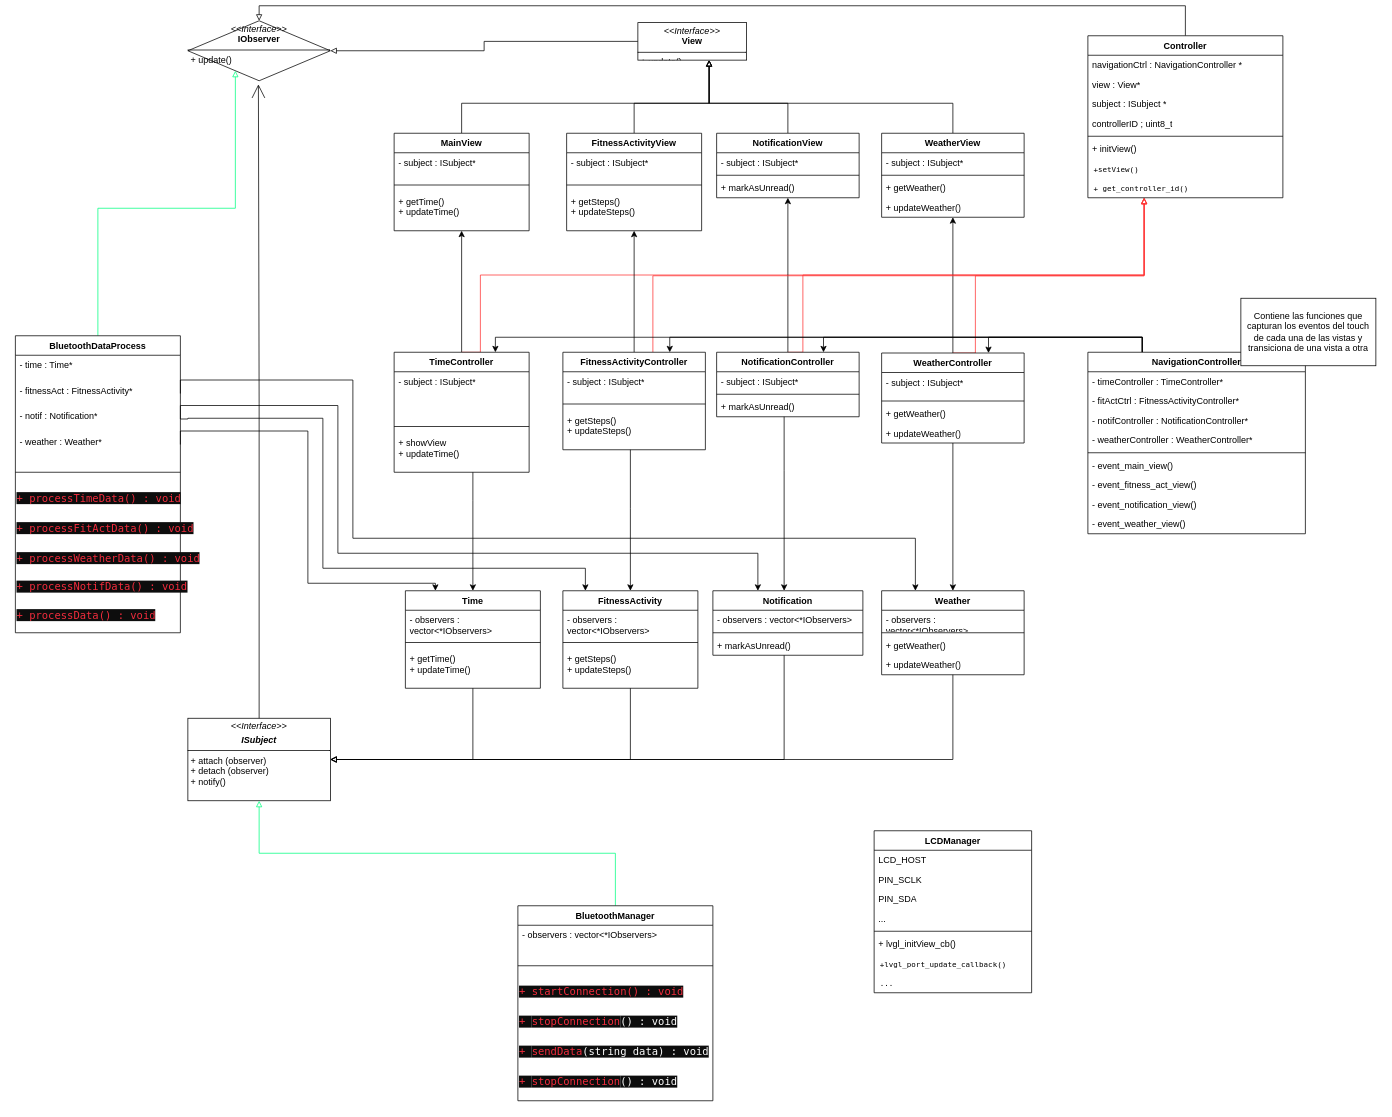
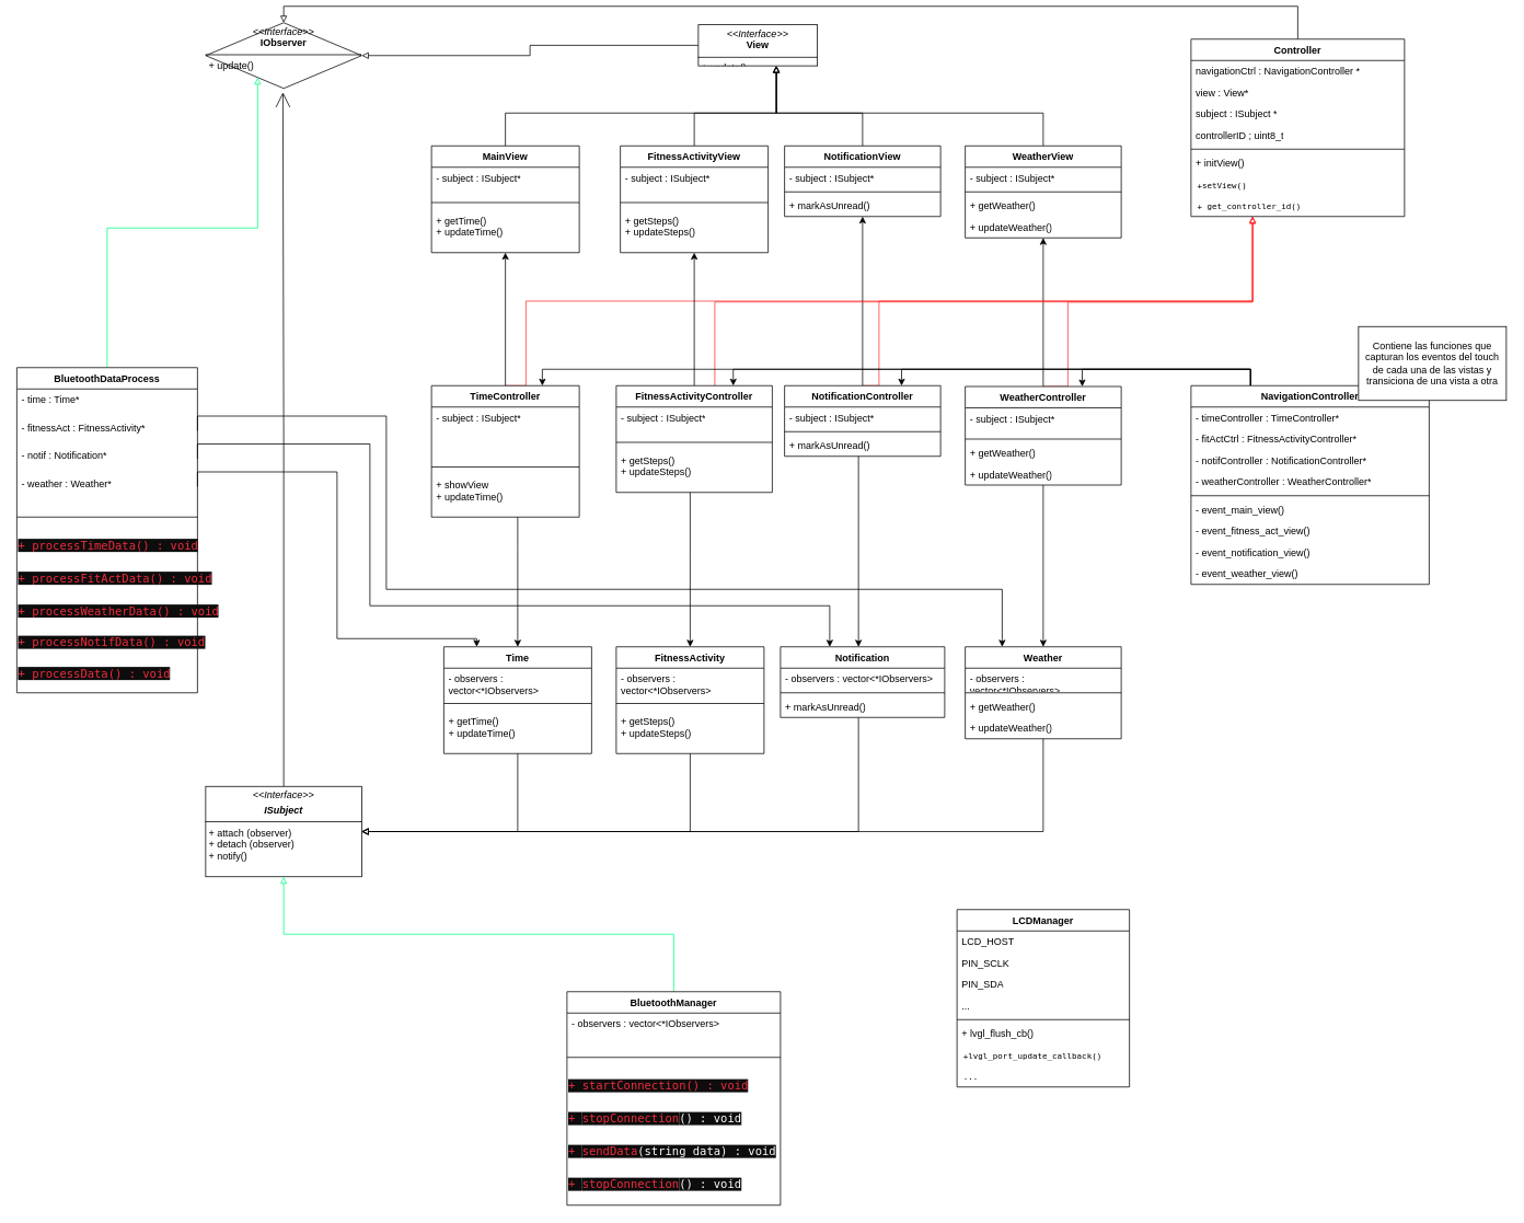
- <mxCell id="133" style="edgeStyle=orthogonalEdgeStyle;rounded=0;orthogonalLoop=1;jettySize=auto;html=1;exitX=1;exitY=0.5;exitDx=0;exitDy=0;" edge="1" parent="1" source="82" target="22"><mxGeometry relative="1" as="geometry"><Array as="points"><mxPoint x="250" y="550" /><mxPoint x="430" y="550" /><mxPoint x="430" y="750" /><mxPoint x="780" y="750" /></Array></mxGeometry></mxCell>
- <mxCell id="111" value="+ lvgl_initView_cb()" style="text;strokeColor=none;fillColor=none;align=left;verticalAlign=top;spacingLeft=4;spacingRight=4;overflow=hidden;rotatable=0;points=[[0,0.5],[1,0.5]];portConstraint=eastwest;whiteSpace=wrap;html=1;" vertex="1" parent="105"><mxGeometry y="138" width="210" height="26" as="geometry" /></mxCell>
+ <mxCell id="111" value="+ lvgl_flush_cb()" style="text;strokeColor=none;fillColor=none;align=left;verticalAlign=top;spacingLeft=4;spacingRight=4;overflow=hidden;rotatable=0;points=[[0,0.5],[1,0.5]];portConstraint=eastwest;whiteSpace=wrap;html=1;" vertex="1" parent="105"><mxGeometry y="138" width="210" height="26" as="geometry" /></mxCell>
